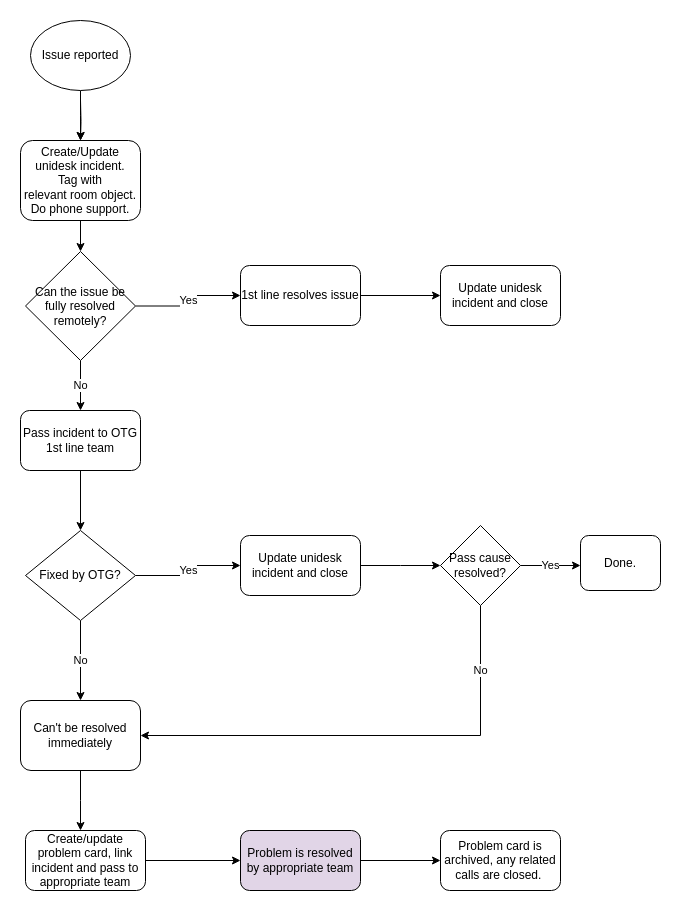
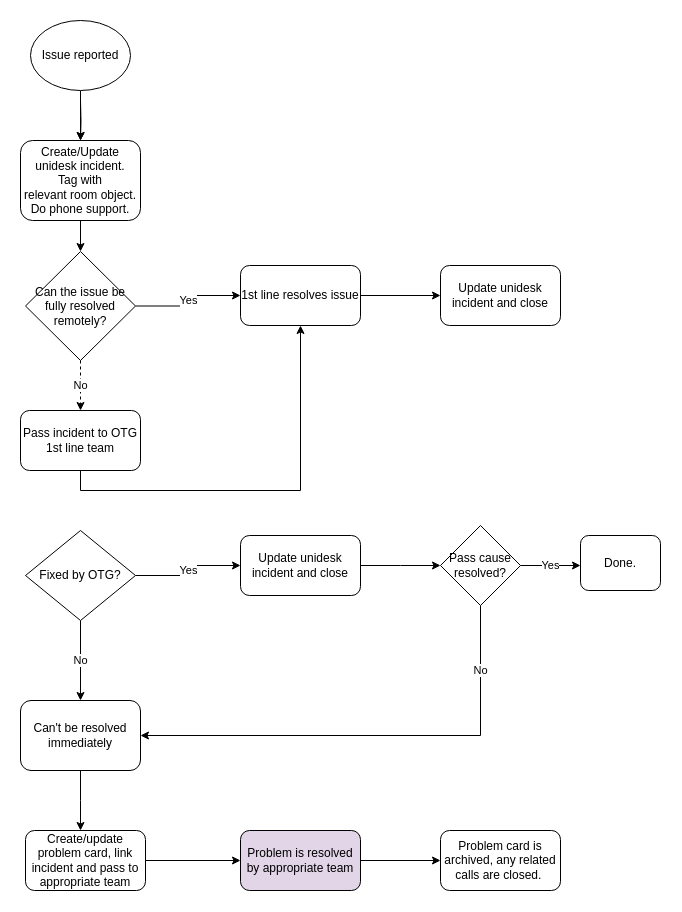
- <mxCell id="6" value="No" style="edgeStyle=orthogonalEdgeStyle;rounded=0;orthogonalLoop=1;jettySize=auto;html=1;exitX=0.5;exitY=1;exitDx=0;exitDy=0;entryX=0.5;entryY=0;entryDx=0;entryDy=0;" edge="1" parent="1" source="7" target="17"><mxGeometry relative="1" as="geometry" /></mxCell>
+ <mxCell id="6" value="No" style="edgeStyle=orthogonalEdgeStyle;rounded=0;orthogonalLoop=1;jettySize=auto;html=1;exitX=0.5;exitY=1;exitDx=0;exitDy=0;entryX=0.5;entryY=0;entryDx=0;entryDy=0;dashed=1;" edge="1" parent="1" source="7" target="17"><mxGeometry relative="1" as="geometry" /></mxCell>
- <mxCell id="16" style="edgeStyle=orthogonalEdgeStyle;rounded=0;orthogonalLoop=1;jettySize=auto;html=1;exitX=0.5;exitY=1;exitDx=0;exitDy=0;entryX=0.5;entryY=0;entryDx=0;entryDy=0;" edge="1" parent="1" source="17" target="20"><mxGeometry relative="1" as="geometry" /></mxCell>
+ <mxCell id="16" style="edgeStyle=orthogonalEdgeStyle;rounded=0;orthogonalLoop=1;jettySize=auto;html=1;exitX=0.5;exitY=1;exitDx=0;exitDy=0;" edge="1" parent="1" source="17" target="9"><mxGeometry relative="1" as="geometry" /></mxCell>
